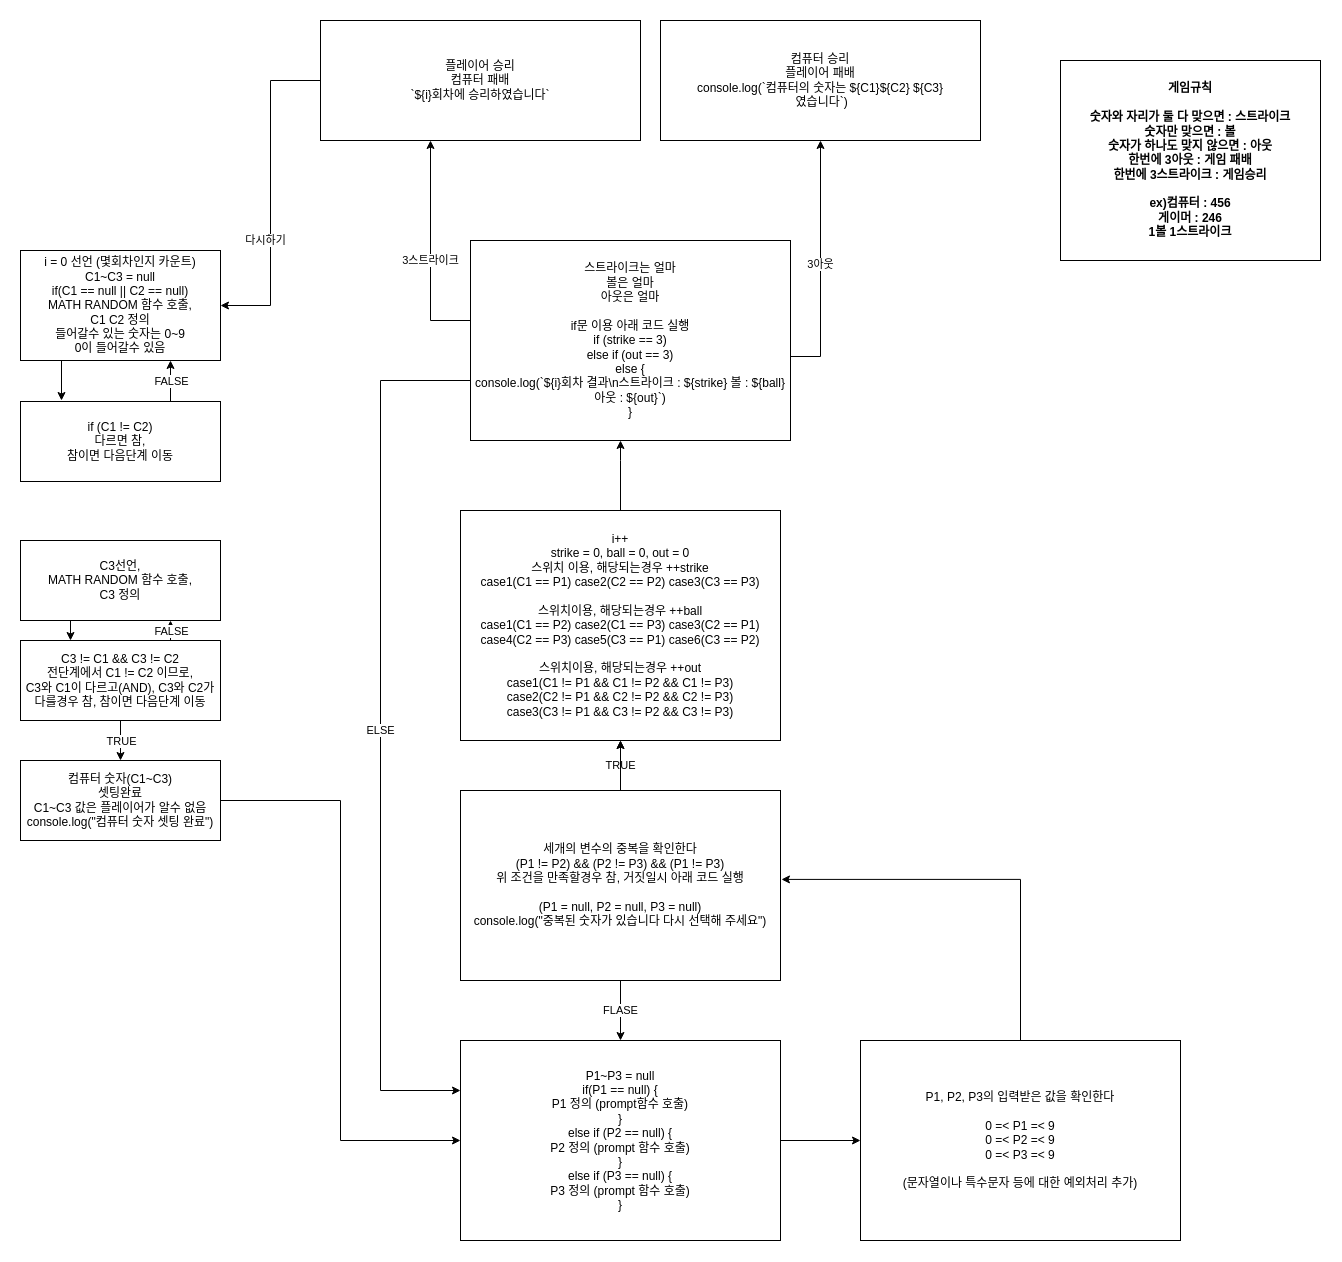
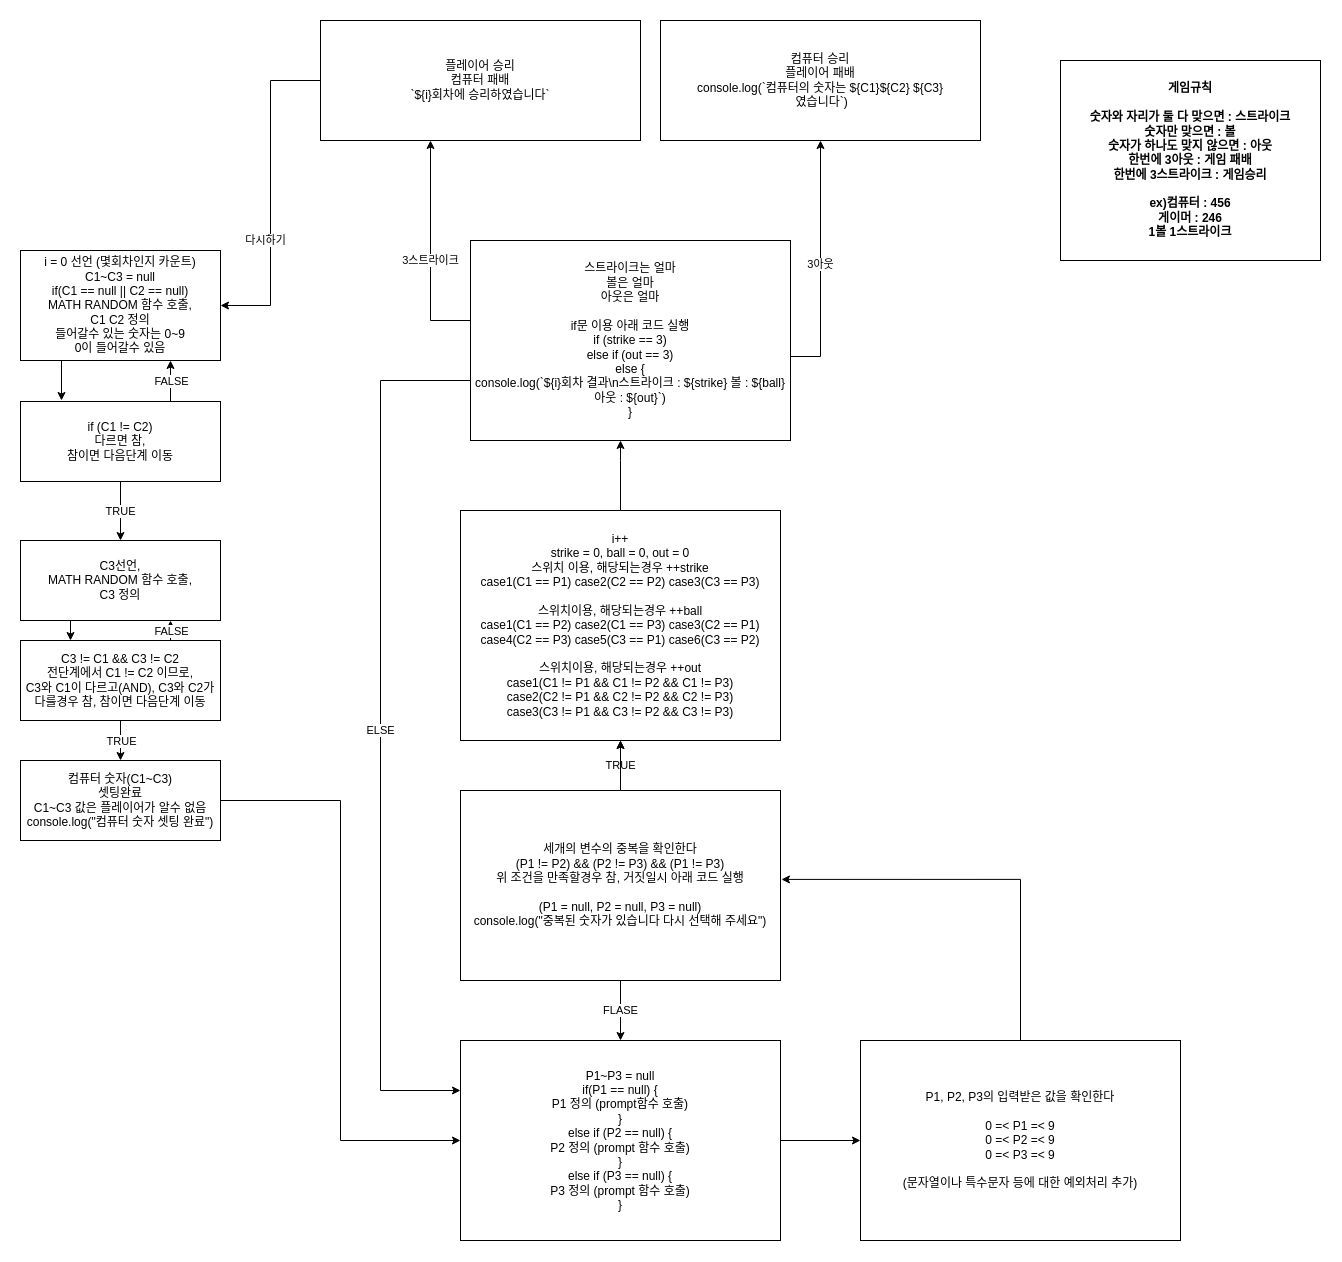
+ <mxCell id="5" value="TRUE" style="edgeStyle=orthogonalEdgeStyle;rounded=0;orthogonalLoop=1;jettySize=auto;html=1;strokeColor=default;" parent="1" source="4" target="6" edge="1"><mxGeometry relative="1" as="geometry" /></mxCell>
